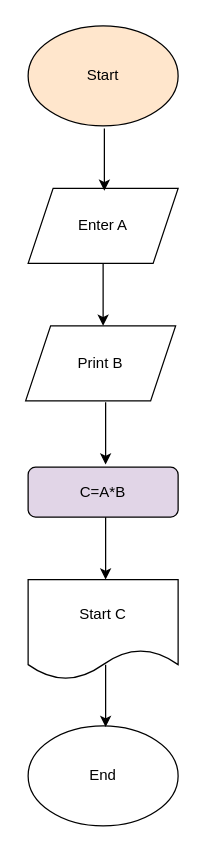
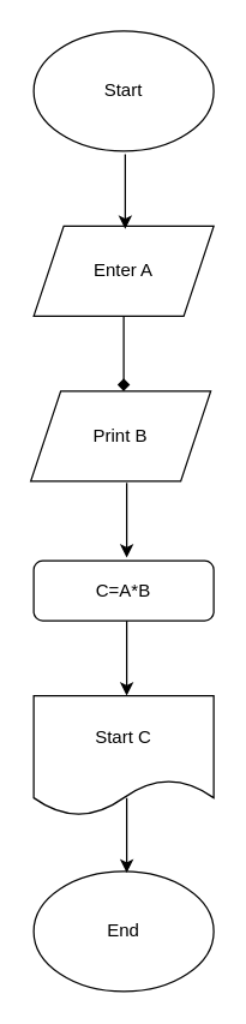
- <mxCell id="6" value="Start" style="ellipse;whiteSpace=wrap;html=1;fillColor=#ffe6cc;" vertex="1" parent="1"><mxGeometry x="22" y="20" width="120" height="80" as="geometry" /></mxCell>
+ <mxCell id="6" value="Start" style="ellipse;whiteSpace=wrap;html=1;" vertex="1" parent="1"><mxGeometry x="22" y="20" width="120" height="80" as="geometry" /></mxCell>
- <mxCell id="3" value="" style="edgeStyle=orthogonalEdgeStyle;rounded=0;orthogonalLoop=1;jettySize=auto;html=1;" edge="1" parent="1" source="4" target="5"><mxGeometry relative="1" as="geometry"><Array as="points"><mxPoint x="82" y="250" /><mxPoint x="82" y="250" /></Array></mxGeometry></mxCell>
+ <mxCell id="3" value="" style="edgeStyle=orthogonalEdgeStyle;rounded=0;orthogonalLoop=1;jettySize=auto;html=1;endArrow=diamond;" edge="1" parent="1" source="4" target="5"><mxGeometry relative="1" as="geometry"><Array as="points"><mxPoint x="82" y="250" /><mxPoint x="82" y="250" /></Array></mxGeometry></mxCell>
- <mxCell id="2" value="C=A*B" style="rounded=1;whiteSpace=wrap;html=1;fontSize=12;glass=0;strokeWidth=1;shadow=0;fillColor=#e1d5e7;" parent="1" vertex="1"><mxGeometry x="22" y="373" width="120" height="40" as="geometry" /></mxCell>
+ <mxCell id="2" value="C=A*B" style="rounded=1;whiteSpace=wrap;html=1;fontSize=12;glass=0;strokeWidth=1;shadow=0;" parent="1" vertex="1"><mxGeometry x="22" y="373" width="120" height="40" as="geometry" /></mxCell>
